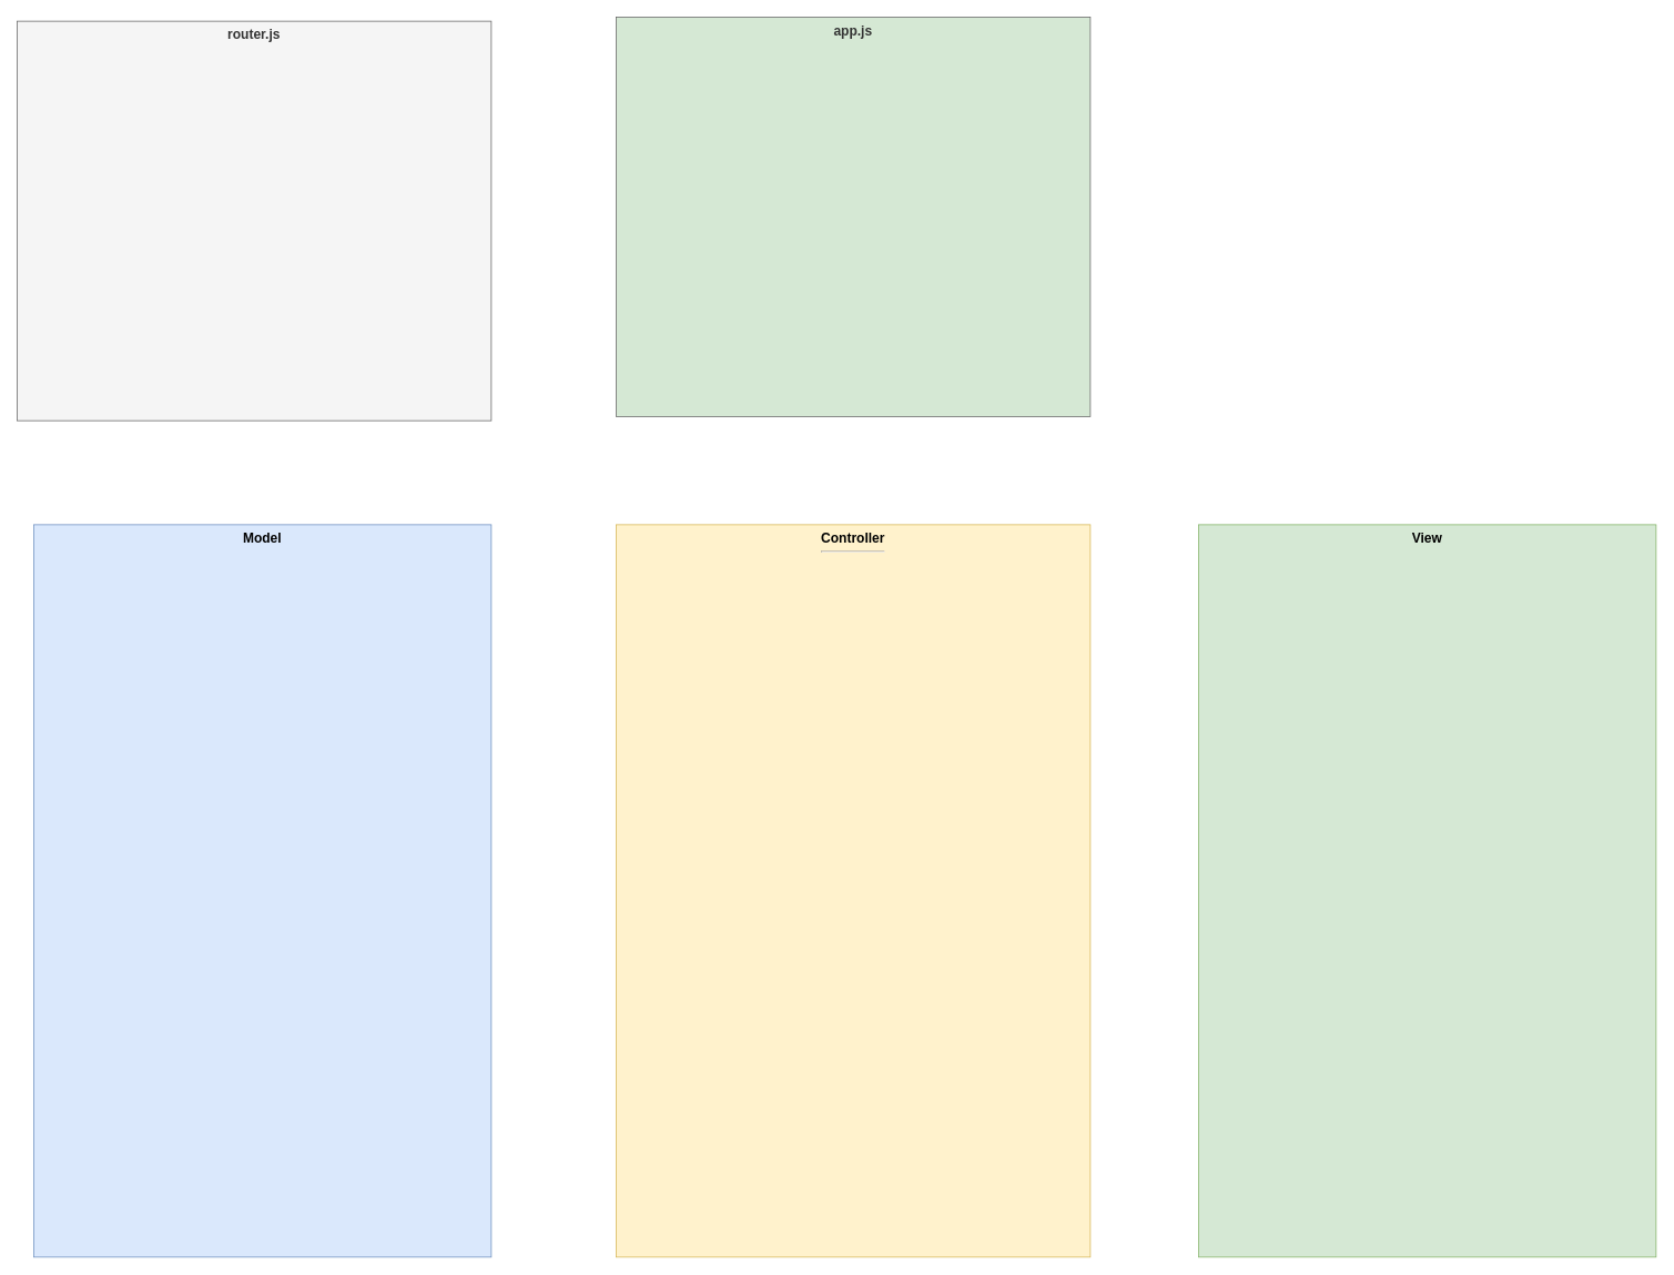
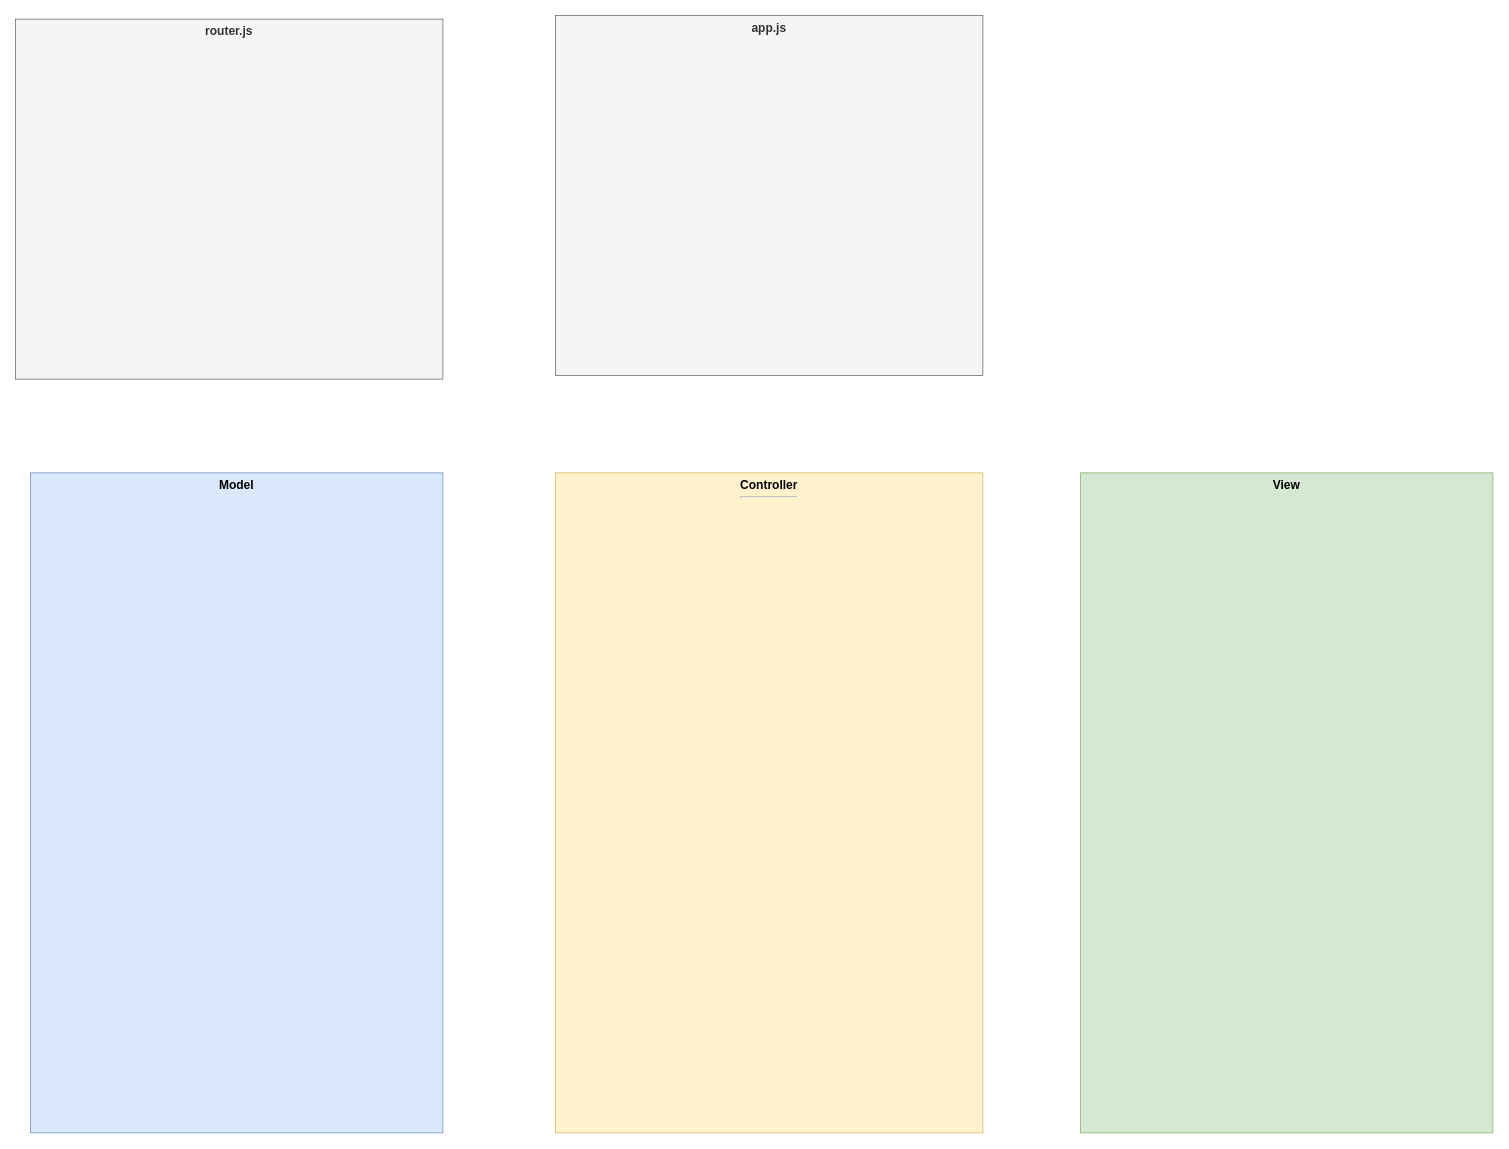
- <mxCell id="5" value="&lt;span style=&quot;font-size: 16px&quot;&gt;app.js&lt;/span&gt;" style="rounded=0;whiteSpace=wrap;html=1;verticalAlign=top;fontStyle=1;fillColor=#d5e8d4;strokeColor=#666666;fontColor=#333333;" vertex="1" parent="1"><mxGeometry x="740" y="20" width="570" height="480" as="geometry" /></mxCell>
+ <mxCell id="5" value="&lt;span style=&quot;font-size: 16px&quot;&gt;app.js&lt;/span&gt;" style="rounded=0;whiteSpace=wrap;html=1;verticalAlign=top;fontStyle=1;fillColor=#f5f5f5;strokeColor=#666666;fontColor=#333333;" vertex="1" parent="1"><mxGeometry x="740" y="20" width="570" height="480" as="geometry" /></mxCell>
